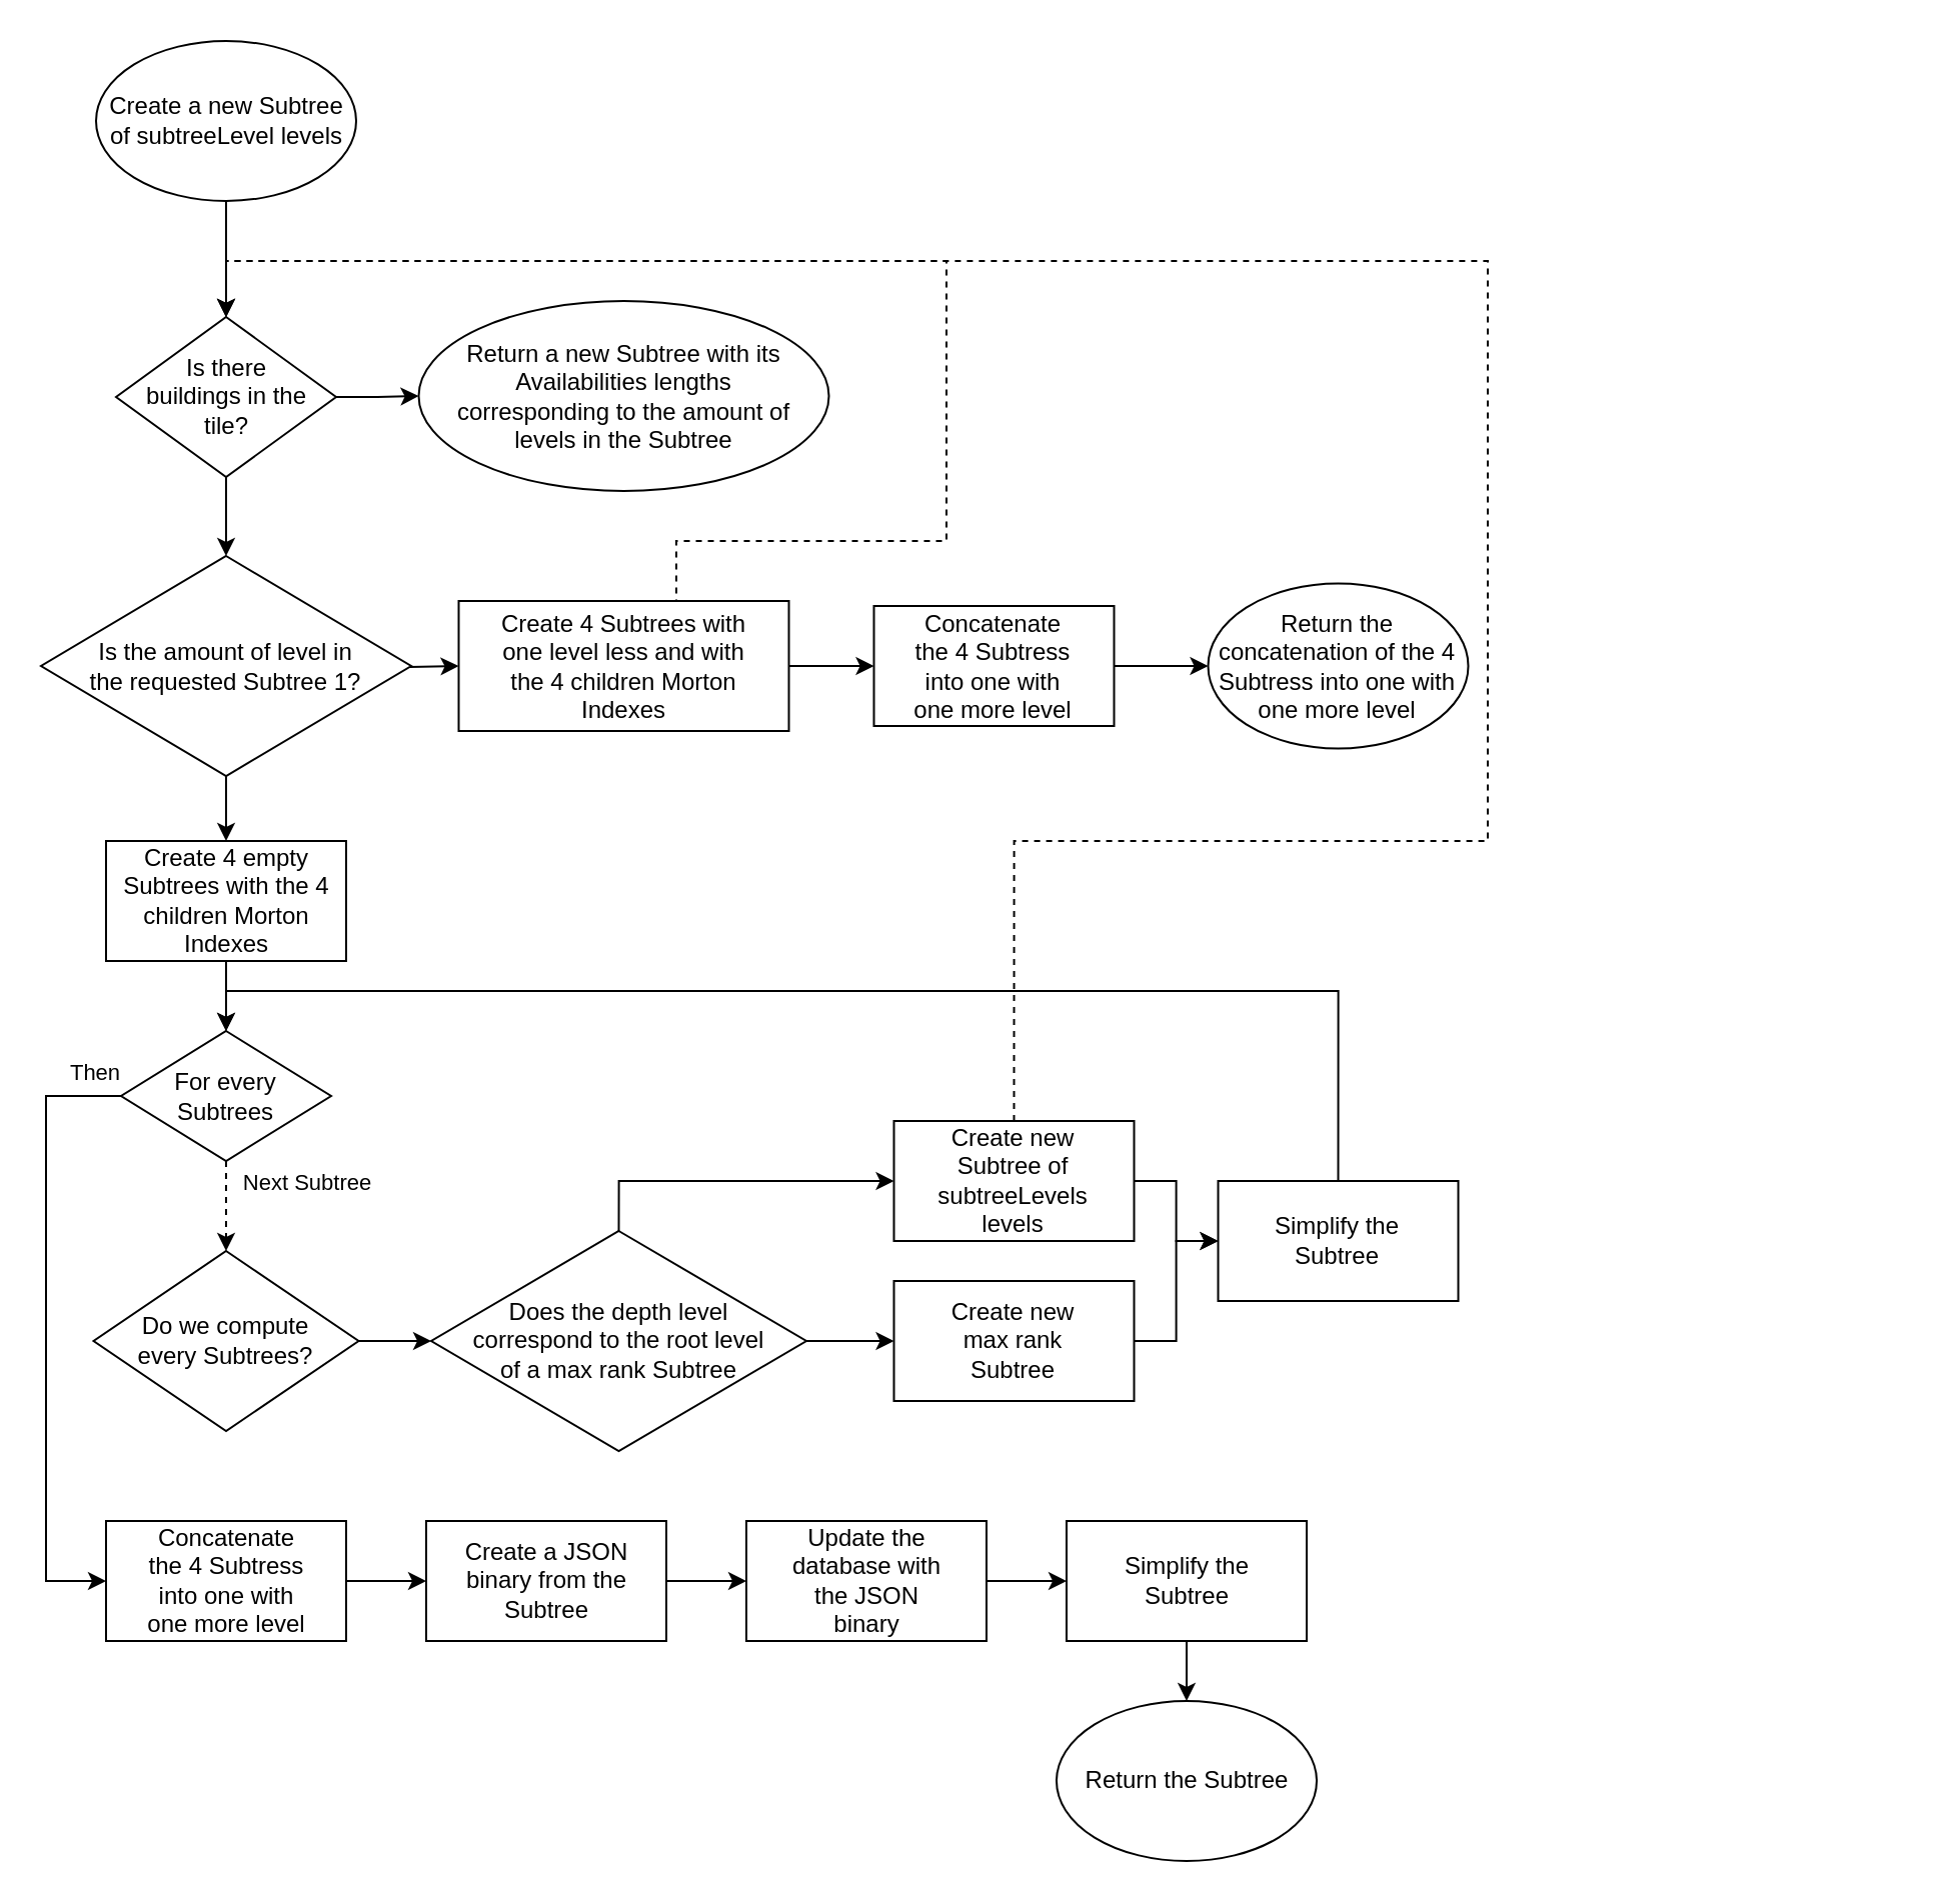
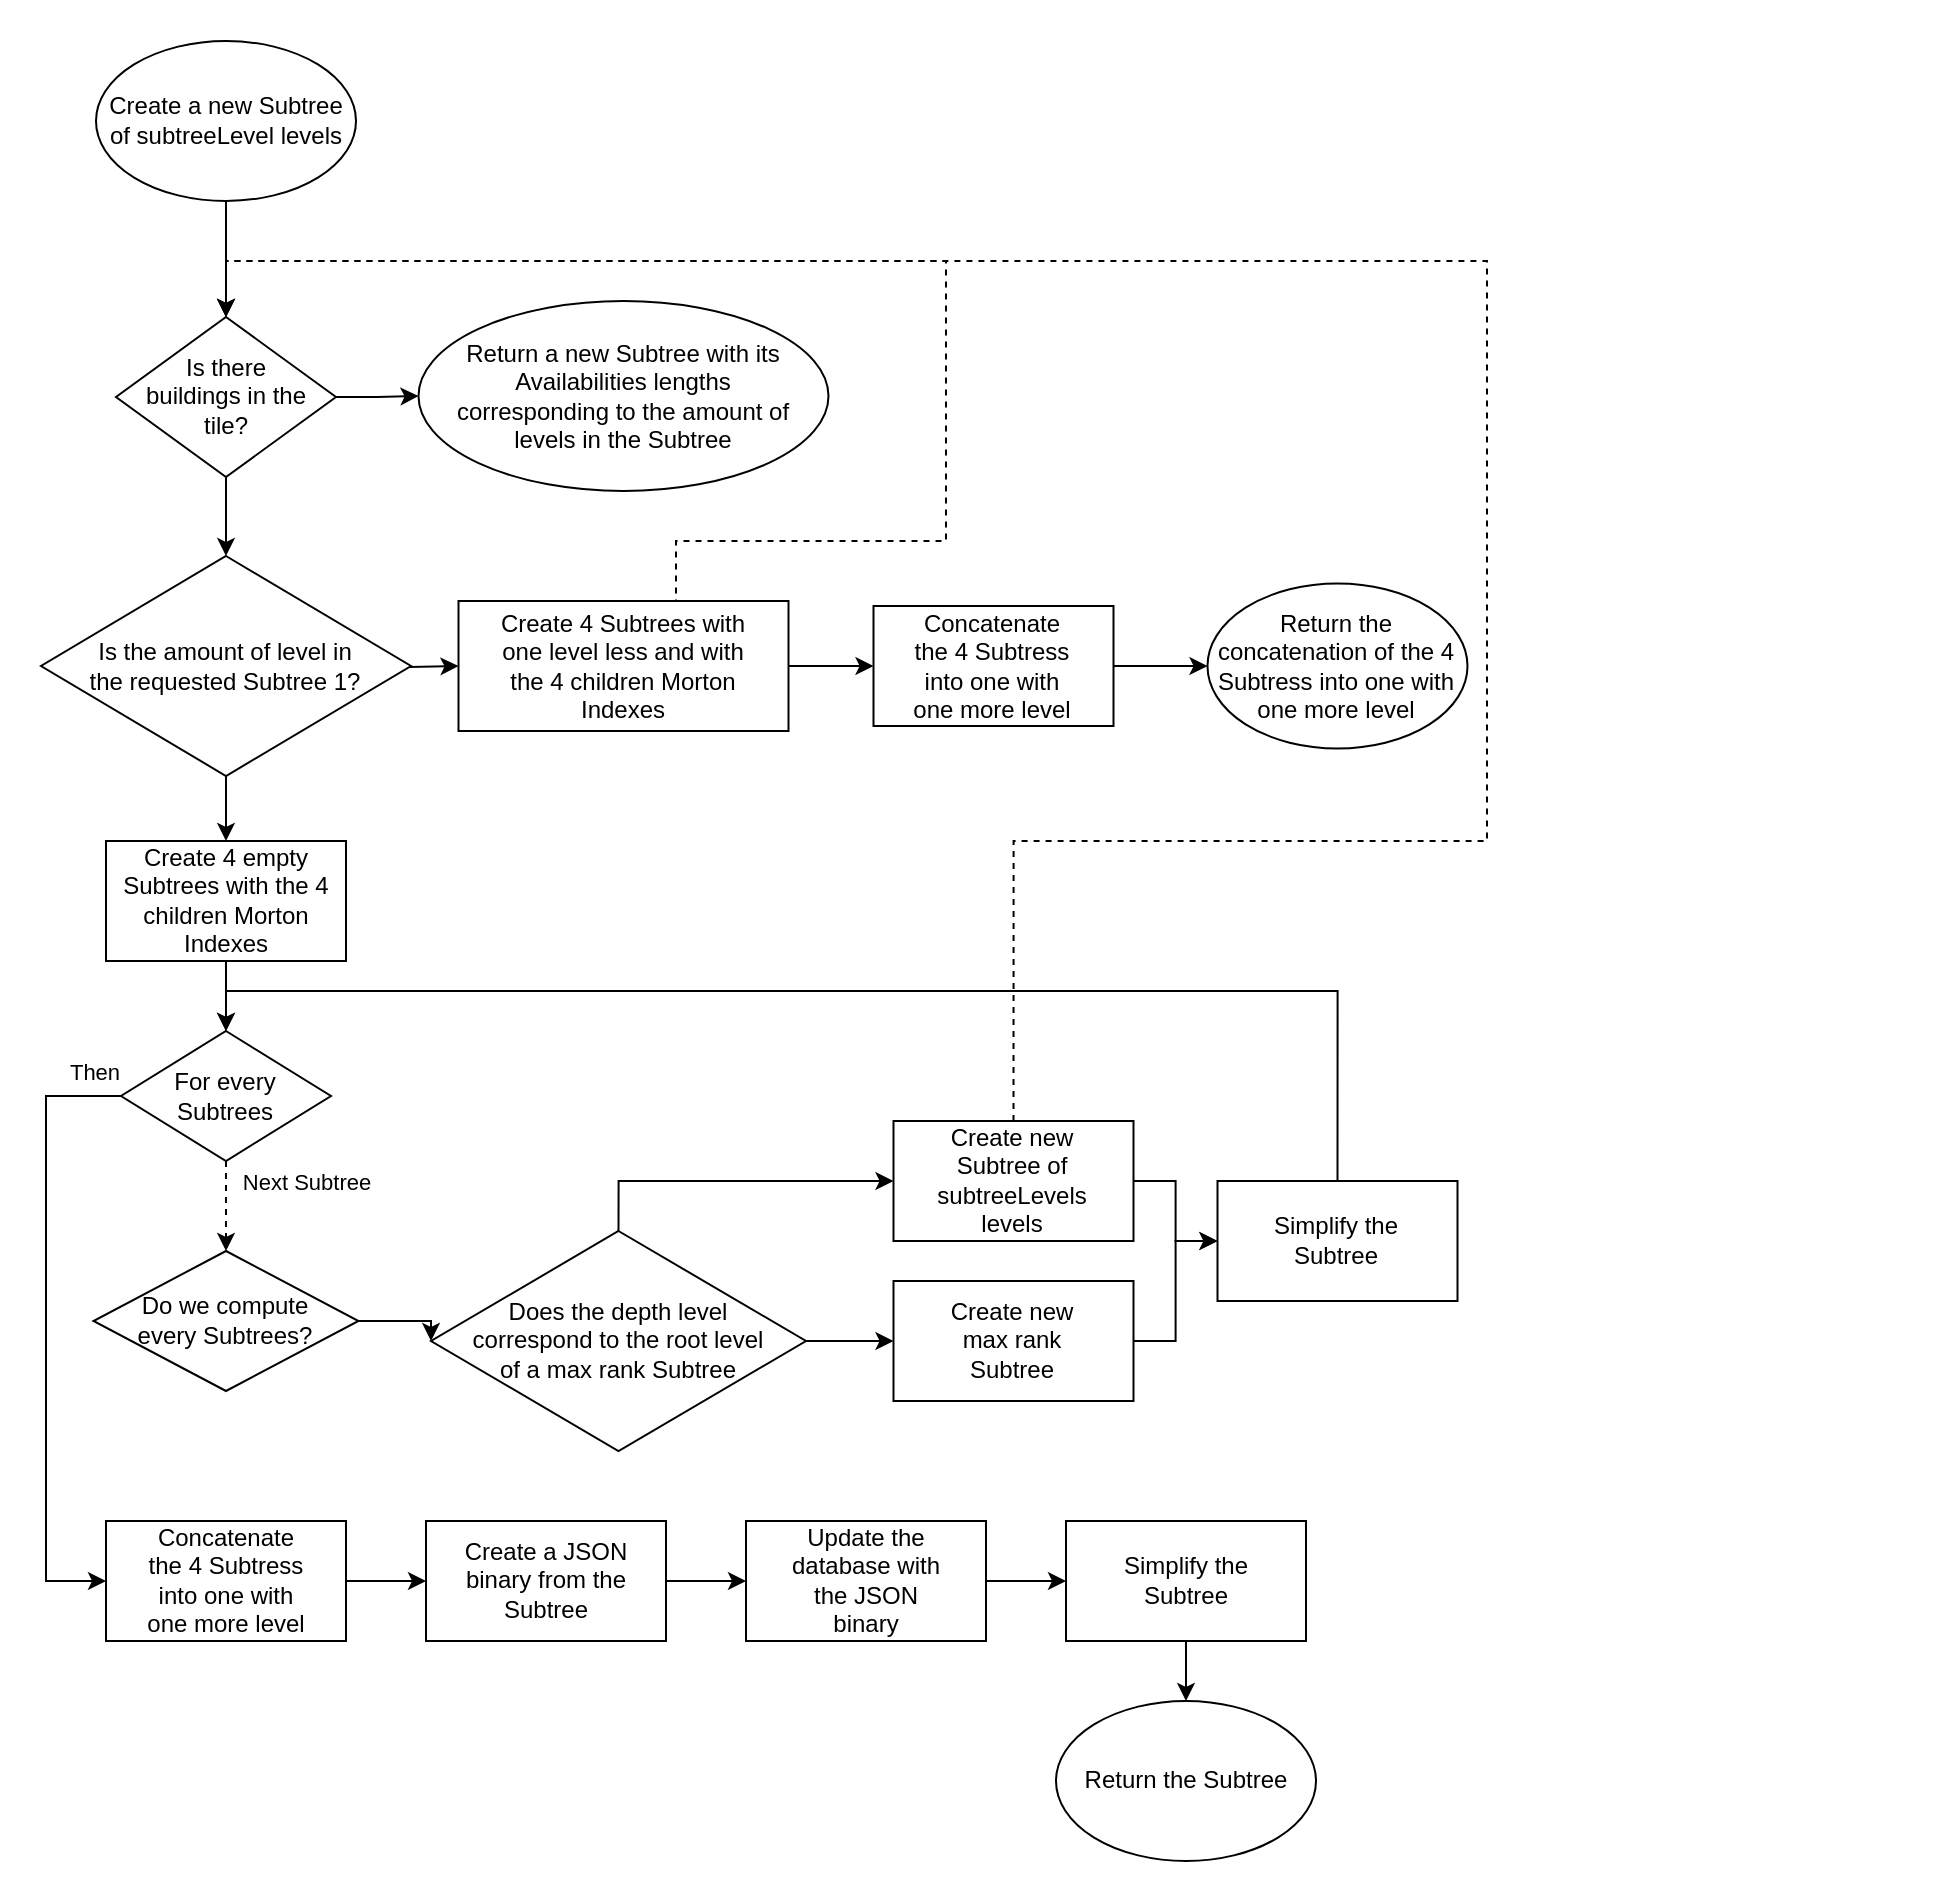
- <mxCell id="21" value="Do we compute every Subtrees?" style="rhombus;whiteSpace=wrap;html=1;spacing=20;" vertex="1" parent="1"><mxGeometry x="46.25" y="625" width="132.5" height="90" as="geometry" /></mxCell>
+ <mxCell id="21" value="Do we compute every Subtrees?" style="rhombus;whiteSpace=wrap;html=1;spacing=20;" vertex="1" parent="1"><mxGeometry x="46.25" y="625" width="132.5" height="70" as="geometry" /></mxCell>
